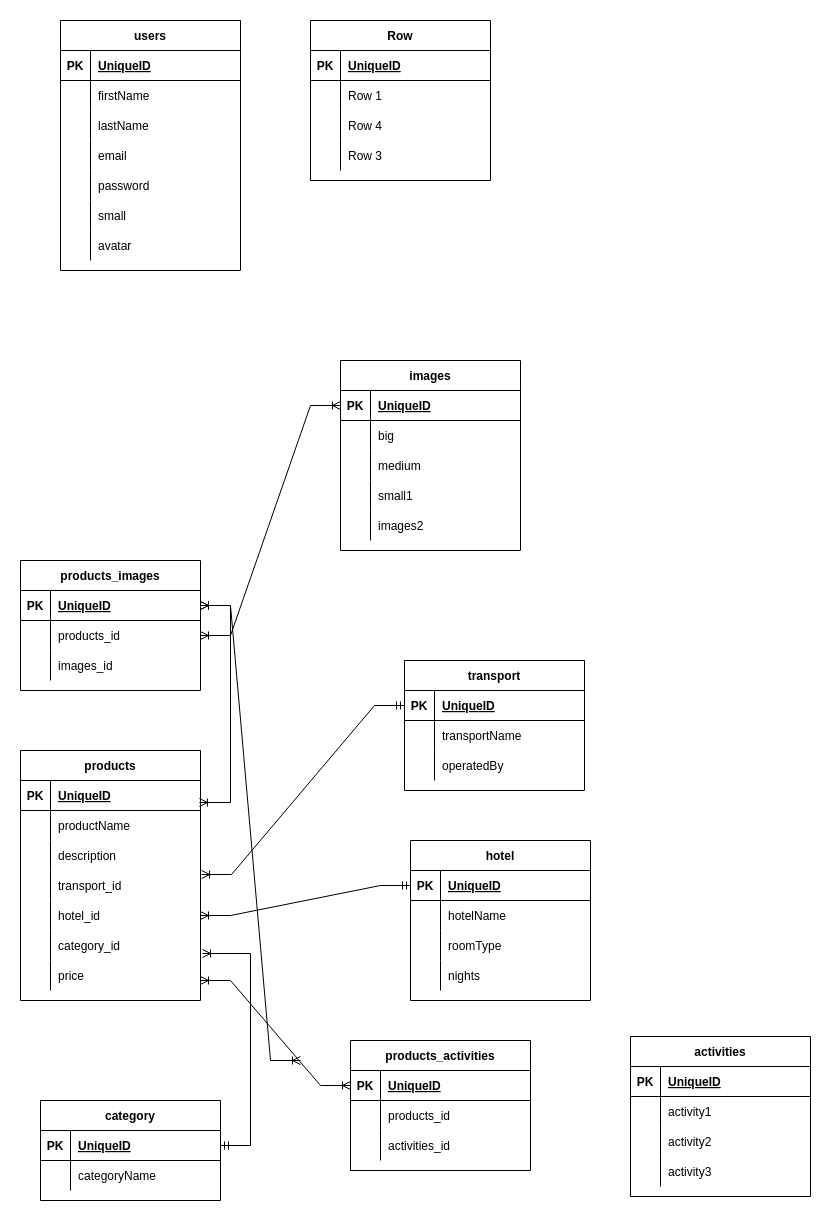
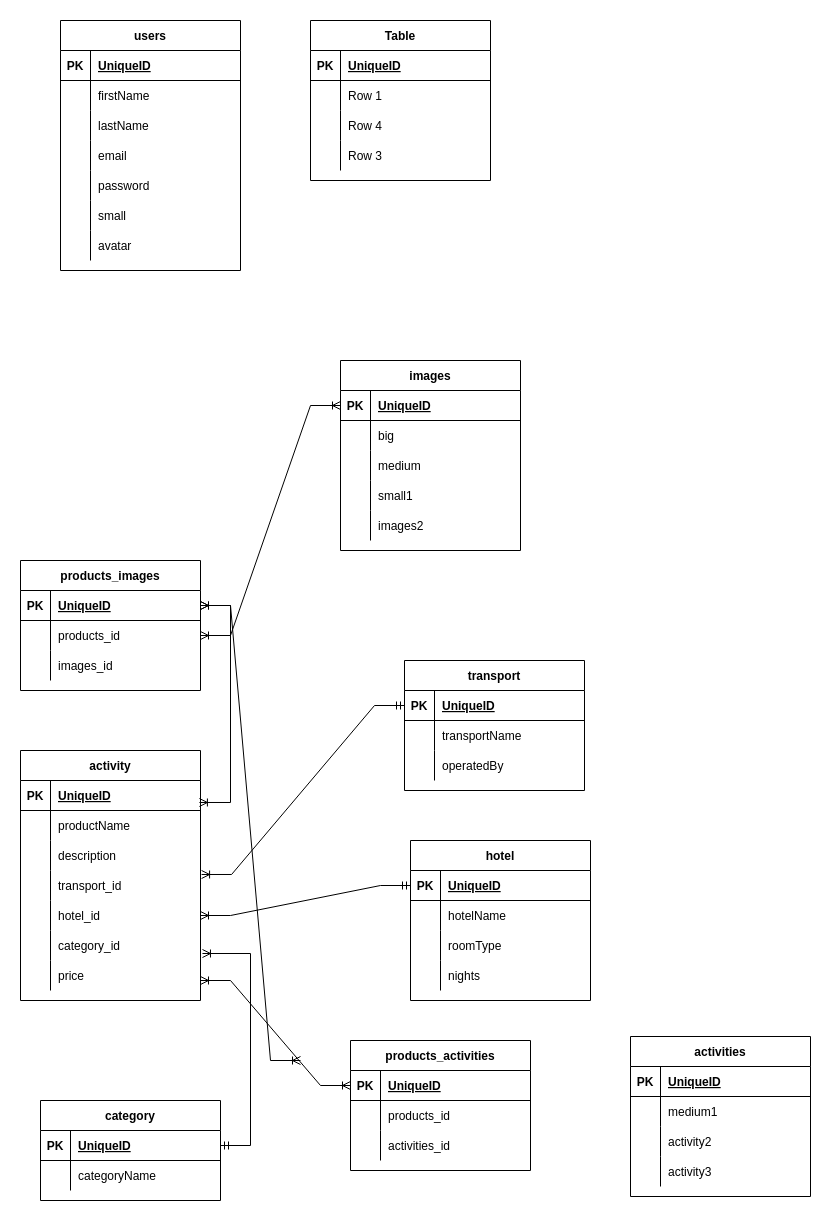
- <mxCell id="132" value="Row" style="shape=table;startSize=30;container=1;collapsible=1;childLayout=tableLayout;fixedRows=1;rowLines=0;fontStyle=1;align=center;resizeLast=1;" vertex="1" parent="1"><mxGeometry x="310" y="20" width="180" height="160" as="geometry" /></mxCell>
+ <mxCell id="132" value="Table" style="shape=table;startSize=30;container=1;collapsible=1;childLayout=tableLayout;fixedRows=1;rowLines=0;fontStyle=1;align=center;resizeLast=1;" vertex="1" parent="1"><mxGeometry x="310" y="20" width="180" height="160" as="geometry" /></mxCell>
- <mxCell id="2" value="products" style="shape=table;startSize=30;container=1;collapsible=1;childLayout=tableLayout;fixedRows=1;rowLines=0;fontStyle=1;align=center;resizeLast=1;" vertex="1" parent="1"><mxGeometry x="20" y="750" width="180" height="250" as="geometry" /></mxCell>
+ <mxCell id="2" value="activity" style="shape=table;startSize=30;container=1;collapsible=1;childLayout=tableLayout;fixedRows=1;rowLines=0;fontStyle=1;align=center;resizeLast=1;" vertex="1" parent="1"><mxGeometry x="20" y="750" width="180" height="250" as="geometry" /></mxCell>
- <mxCell id="56" value="activity1" style="shape=partialRectangle;connectable=0;fillColor=none;top=0;left=0;bottom=0;right=0;align=left;spacingLeft=6;overflow=hidden;" vertex="1" parent="54"><mxGeometry x="30" width="150" height="30" as="geometry"><mxRectangle width="150" height="30" as="alternateBounds" /></mxGeometry></mxCell>
+ <mxCell id="56" value="medium1" style="shape=partialRectangle;connectable=0;fillColor=none;top=0;left=0;bottom=0;right=0;align=left;spacingLeft=6;overflow=hidden;" vertex="1" parent="54"><mxGeometry x="30" width="150" height="30" as="geometry"><mxRectangle width="150" height="30" as="alternateBounds" /></mxGeometry></mxCell>
